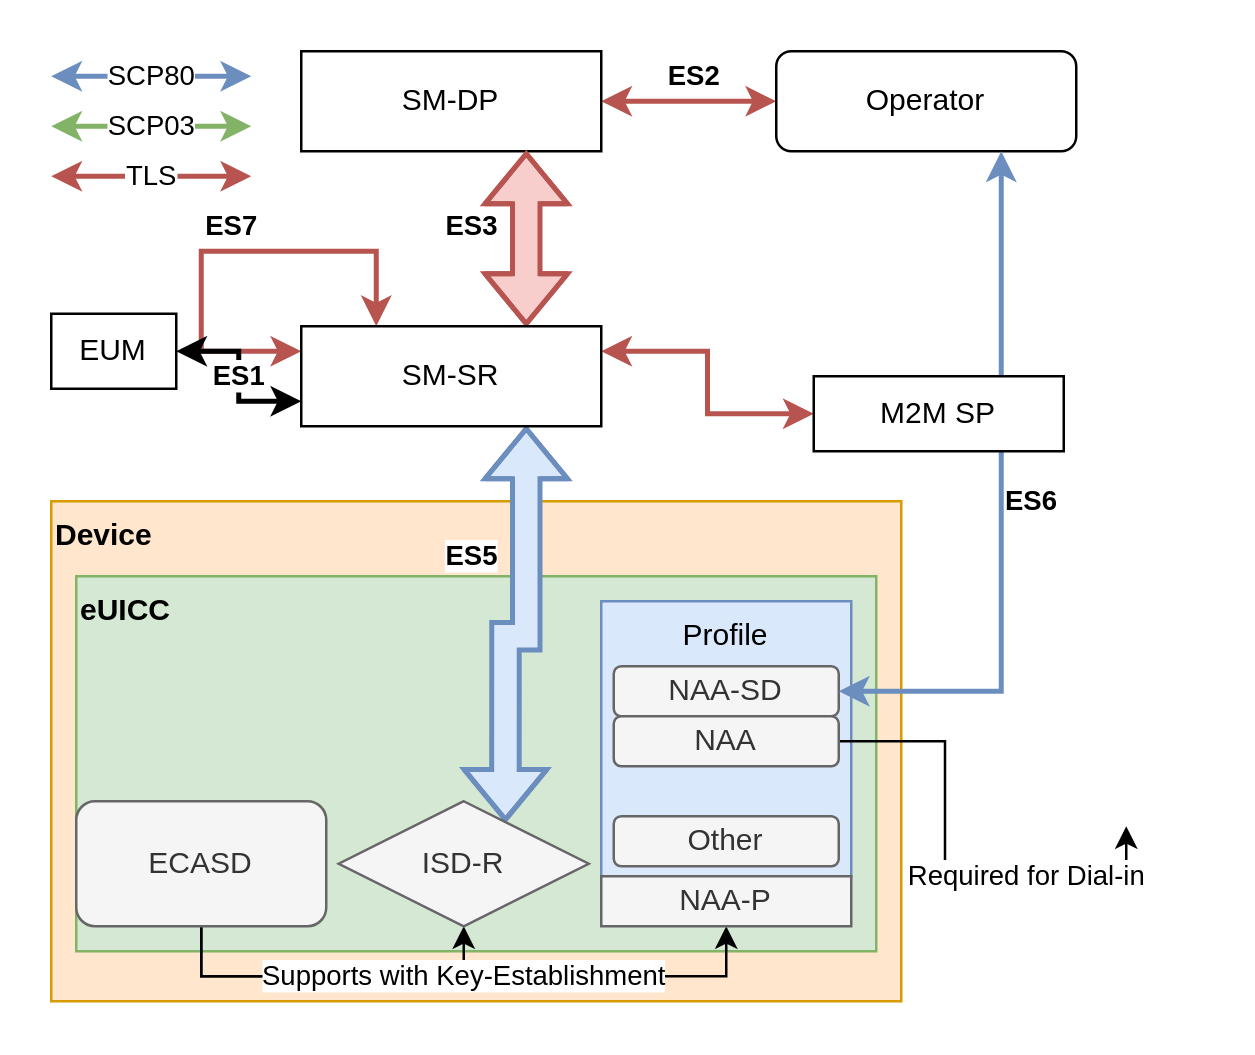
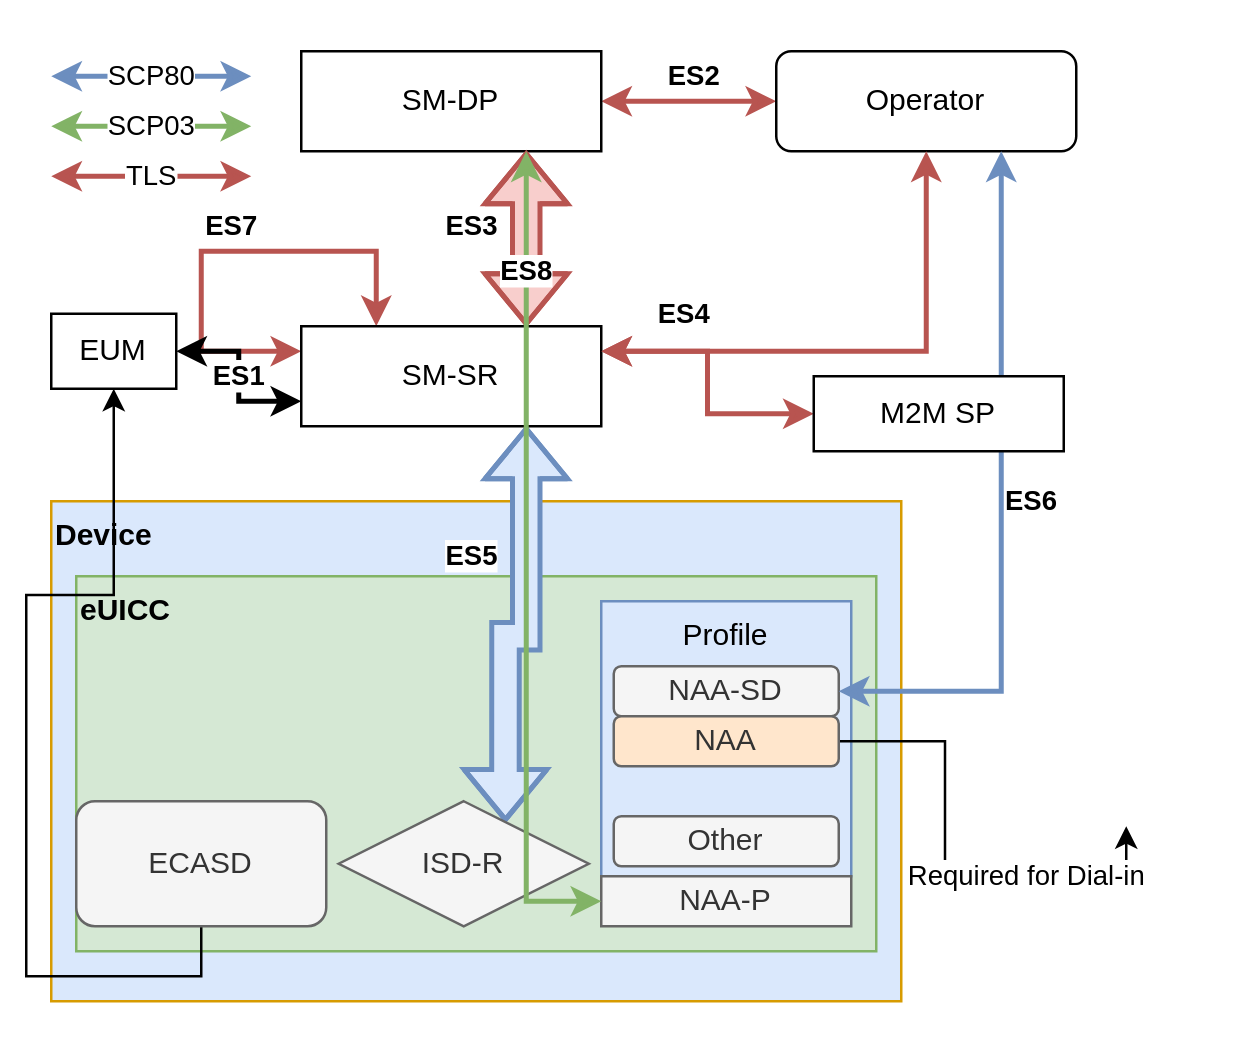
+ <mxCell id="26" value="&lt;span&gt;ES4&lt;/span&gt;" style="edgeStyle=orthogonalEdgeStyle;rounded=0;orthogonalLoop=1;jettySize=auto;html=1;exitX=0.5;exitY=1;exitDx=0;exitDy=0;entryX=1;entryY=0.25;entryDx=0;entryDy=0;startArrow=classic;startFill=1;fillColor=#f8cecc;strokeColor=#b85450;strokeWidth=2;align=center;verticalAlign=middle;fontStyle=1" parent="1" source="6" target="23" edge="1"><mxGeometry x="0.686" y="-15" relative="1" as="geometry"><mxPoint as="offset" /></mxGeometry></mxCell>
+ <mxCell id="24" value="&lt;font style=&quot;font-size: 11px&quot;&gt;&lt;b&gt;ES8&lt;/b&gt;&lt;/font&gt;&lt;font style=&quot;font-size: 11px&quot;&gt;&lt;br&gt;&lt;/font&gt;" style="edgeStyle=orthogonalEdgeStyle;rounded=0;orthogonalLoop=1;jettySize=auto;html=1;entryX=0;entryY=0.5;entryDx=0;entryDy=0;fontSize=9;startArrow=classic;startFill=1;align=center;fillColor=#d5e8d4;strokeColor=#82b366;strokeWidth=2;exitX=0.75;exitY=1;exitDx=0;exitDy=0;" parent="1" source="4" target="21" edge="1"><mxGeometry x="-0.707" relative="1" as="geometry"><Array as="points"><mxPoint x="210" y="360" /></Array><mxPoint as="offset" /><mxPoint x="320" y="60" as="sourcePoint" /><mxPoint x="240" y="357.5" as="targetPoint" /></mxGeometry></mxCell>
- <mxCell id="2" value="Device" style="rounded=0;whiteSpace=wrap;html=1;fillColor=#ffe6cc;strokeColor=#d79b00;verticalAlign=top;align=left;fontStyle=1" parent="1" vertex="1"><mxGeometry x="20" y="200" width="340" height="200" as="geometry" /></mxCell>
+ <mxCell id="2" value="Device" style="rounded=0;whiteSpace=wrap;html=1;fillColor=#dae8fc;strokeColor=#d79b00;verticalAlign=top;align=left;fontStyle=1;" parent="1" vertex="1"><mxGeometry x="20" y="200" width="340" height="200" as="geometry" /></mxCell>
- <mxCell id="17" value="NAA" style="rounded=1;whiteSpace=wrap;html=1;fillColor=#f5f5f5;strokeColor=#666666;fontColor=#333333;" parent="1" vertex="1"><mxGeometry x="245" y="286" width="90" height="20" as="geometry" /></mxCell>
+ <mxCell id="17" value="NAA" style="rounded=1;whiteSpace=wrap;html=1;fillColor=#ffe6cc;strokeColor=#666666;fontColor=#333333;" parent="1" vertex="1"><mxGeometry x="245" y="286" width="90" height="20" as="geometry" /></mxCell>
- <mxCell id="8" style="edgeStyle=orthogonalEdgeStyle;rounded=0;orthogonalLoop=1;jettySize=auto;html=1;exitX=0.5;exitY=1;exitDx=0;exitDy=0;entryX=0.5;entryY=1;entryDx=0;entryDy=0;fontSize=9;startArrow=none;startFill=0;" parent="1" source="10" target="12" edge="1"><mxGeometry relative="1" as="geometry" /></mxCell>
+ <mxCell id="8" style="edgeStyle=orthogonalEdgeStyle;rounded=0;orthogonalLoop=1;jettySize=auto;html=1;exitX=0.5;exitY=1;exitDx=0;exitDy=0;fontSize=9;startArrow=none;startFill=0;" parent="1" source="10" target="28" edge="1"><mxGeometry relative="1" as="geometry" /></mxCell>
- <mxCell id="9" value="&lt;font style=&quot;font-size: 11px&quot;&gt;Supports with Key-Establishment&lt;/font&gt;" style="edgeStyle=orthogonalEdgeStyle;rounded=0;orthogonalLoop=1;jettySize=auto;html=1;exitX=0.5;exitY=1;exitDx=0;exitDy=0;entryX=0.5;entryY=1;entryDx=0;entryDy=0;fontSize=9;startArrow=none;startFill=0;" parent="1" source="10" target="21" edge="1"><mxGeometry relative="1" as="geometry"><mxPoint x="265" y="370" as="targetPoint" /><Array as="points"><mxPoint x="80" y="390" /><mxPoint x="290" y="390" /></Array></mxGeometry></mxCell>
